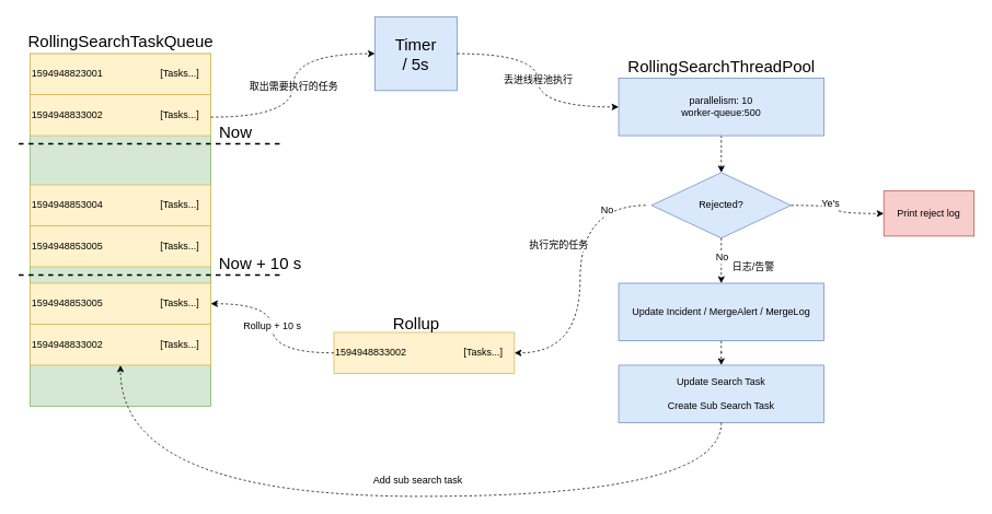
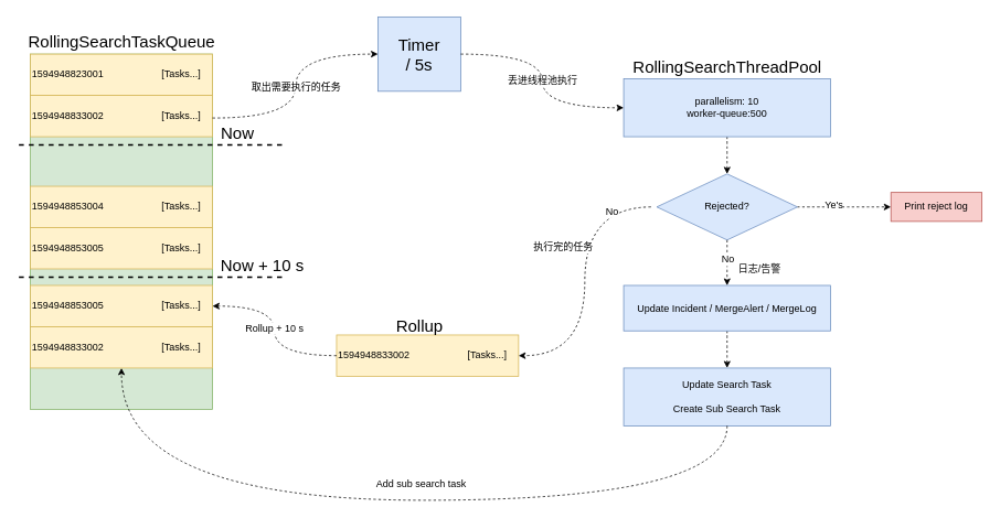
- <mxCell id="21" value="Print reject log" style="rounded=0;whiteSpace=wrap;html=1;fontSize=12;fillColor=#f8cecc;strokeColor=#b85450;" vertex="1" parent="1"><mxGeometry x="1076" y="232.5" width="110" height="55" as="geometry" /></mxCell>
+ <mxCell id="21" value="Print reject log" style="rounded=0;whiteSpace=wrap;html=1;fontSize=12;fillColor=#f8cecc;strokeColor=#b85450;" vertex="1" parent="1"><mxGeometry x="1076" y="232.5" width="110" height="35" as="geometry" /></mxCell>
- <mxCell id="26" value="Update Incident / MergeAlert / MergeLog" style="rounded=0;whiteSpace=wrap;html=1;fontSize=12;fillColor=#dae8fc;strokeColor=#6c8ebf;" vertex="1" parent="1"><mxGeometry x="753" y="345" width="250" height="70" as="geometry" /></mxCell>
+ <mxCell id="26" value="Update Incident / MergeAlert / MergeLog" style="rounded=0;whiteSpace=wrap;html=1;fontSize=12;fillColor=#dae8fc;strokeColor=#6c8ebf;" vertex="1" parent="1"><mxGeometry x="753" y="345" width="250" height="55" as="geometry" /></mxCell>
